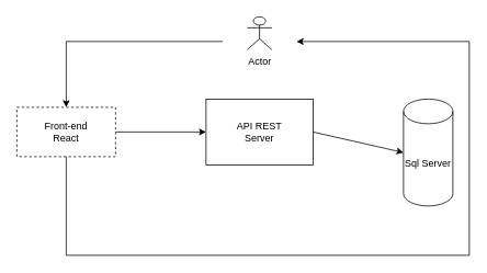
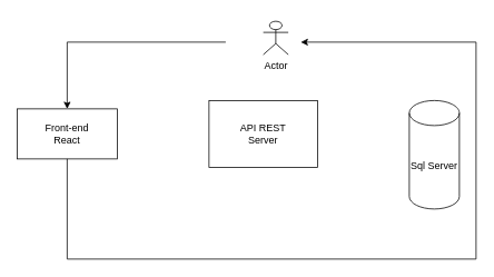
- <mxCell id="2" value="Actor" style="shape=umlActor;verticalLabelPosition=bottom;verticalAlign=top;html=1;outlineConnect=0;" vertex="1" parent="1"><mxGeometry x="300" y="20" width="30" height="40" as="geometry" /></mxCell>
+ <mxCell id="2" value="Actor" style="shape=umlActor;verticalLabelPosition=bottom;verticalAlign=top;html=1;outlineConnect=0;" vertex="1" parent="1"><mxGeometry x="315" y="25" width="30" height="40" as="geometry" /></mxCell>
- <mxCell id="4" value="Front-end&lt;div&gt;React&lt;/div&gt;" style="rounded=0;whiteSpace=wrap;html=1;dashed=1;" vertex="1" parent="1"><mxGeometry x="20" y="130" width="120" height="60" as="geometry" /></mxCell>
+ <mxCell id="4" value="Front-end&lt;div&gt;React&lt;/div&gt;" style="rounded=0;whiteSpace=wrap;html=1;" vertex="1" parent="1"><mxGeometry x="20" y="130" width="120" height="60" as="geometry" /></mxCell>
- <mxCell id="5" value="" style="endArrow=classic;html=1;rounded=0;exitX=1;exitY=0.5;exitDx=0;exitDy=0;entryX=0;entryY=0.5;entryDx=0;entryDy=0;" edge="1" parent="1" source="4" target="6"><mxGeometry width="50" height="50" relative="1" as="geometry"><mxPoint x="240" y="420" as="sourcePoint" /><mxPoint x="40" y="230" as="targetPoint" /><Array as="points" /></mxGeometry></mxCell>
- <mxCell id="8" value="" style="endArrow=classic;html=1;rounded=0;exitX=1;exitY=0.5;exitDx=0;exitDy=0;entryX=0;entryY=0.5;entryDx=0;entryDy=0;entryPerimeter=0;" edge="1" parent="1" source="6" target="7"><mxGeometry width="50" height="50" relative="1" as="geometry"><mxPoint x="240" y="420" as="sourcePoint" /><mxPoint x="260" y="320" as="targetPoint" /></mxGeometry></mxCell>
